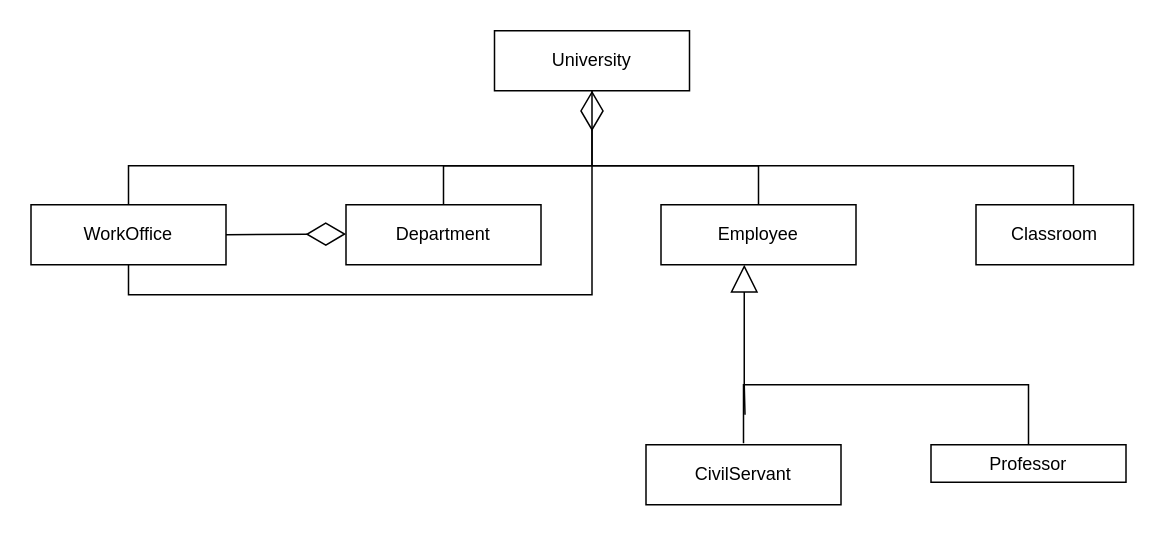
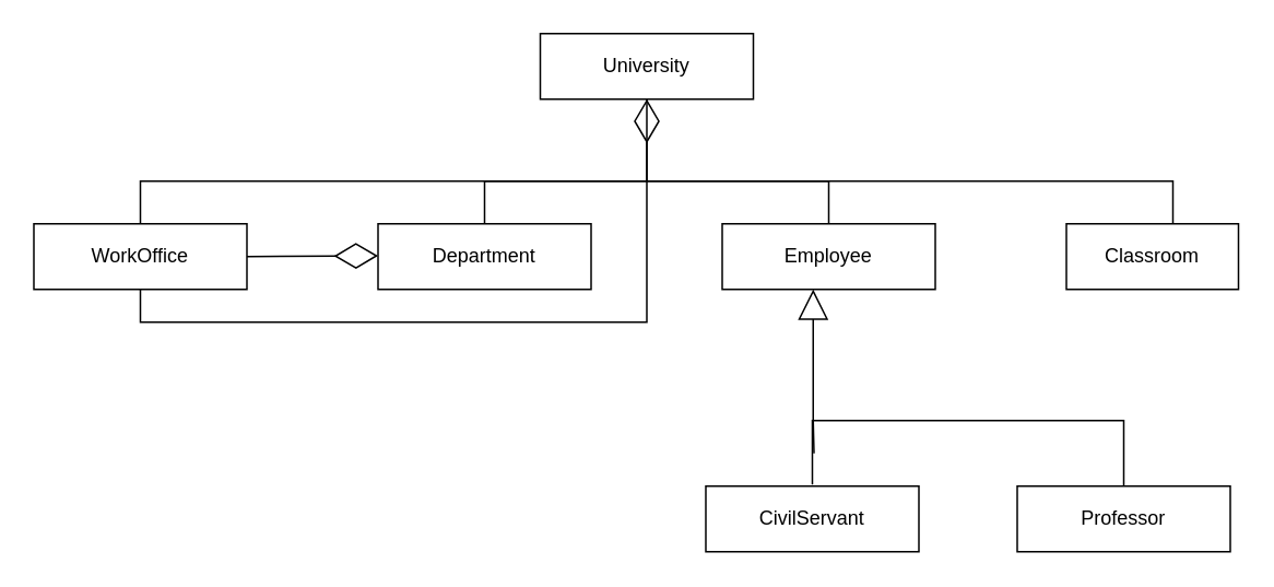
- <mxCell id="4" value="Professor" style="rounded=0;whiteSpace=wrap;html=1;" vertex="1" parent="1"><mxGeometry x="620" y="296" width="130" height="25" as="geometry" /></mxCell>
+ <mxCell id="4" value="Professor" style="rounded=0;whiteSpace=wrap;html=1;" vertex="1" parent="1"><mxGeometry x="620" y="296" width="130" height="40" as="geometry" /></mxCell>
